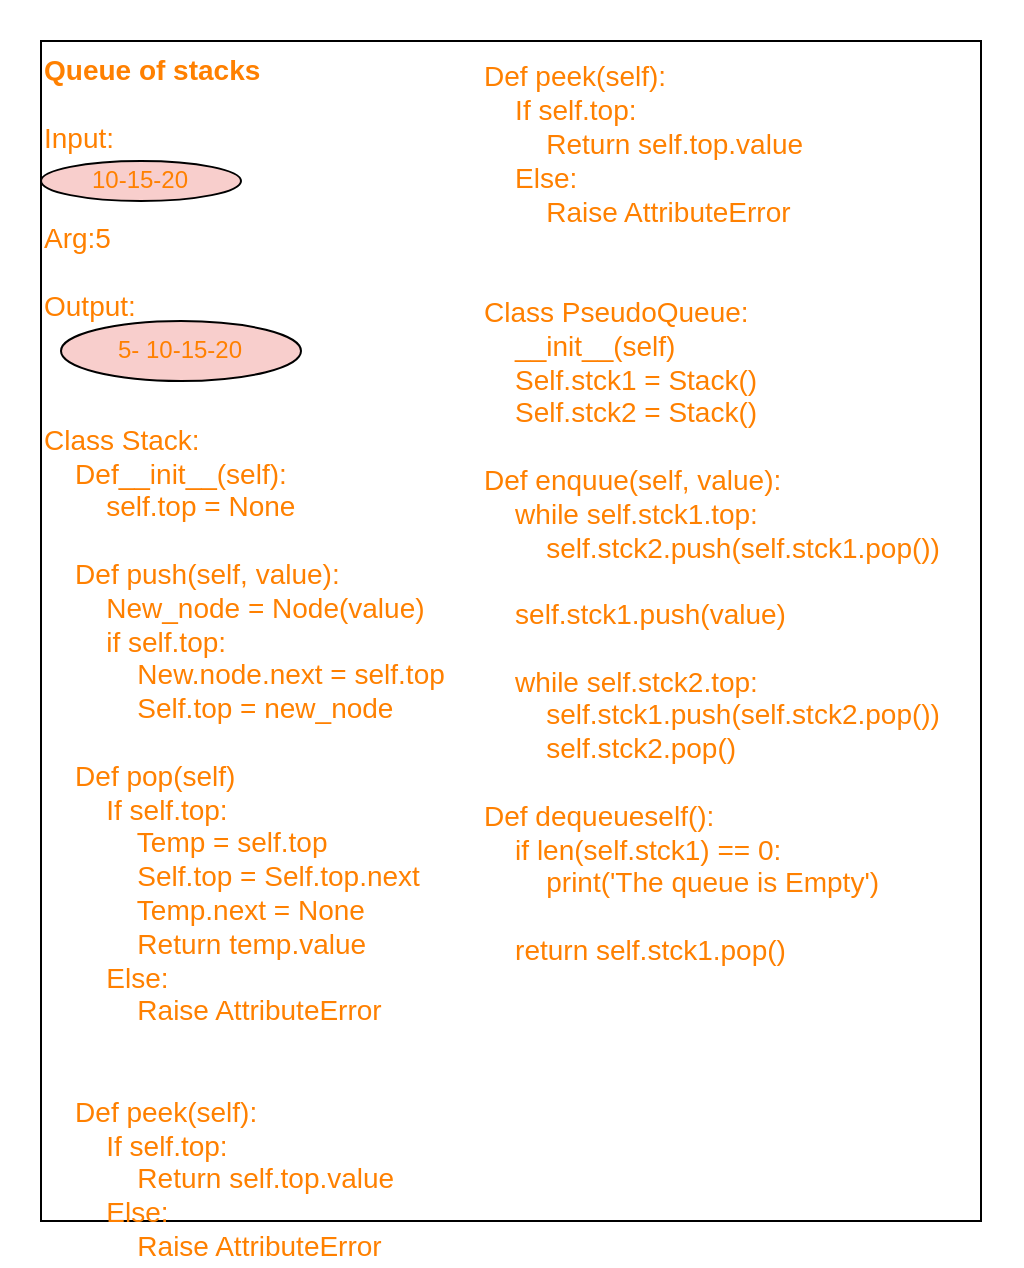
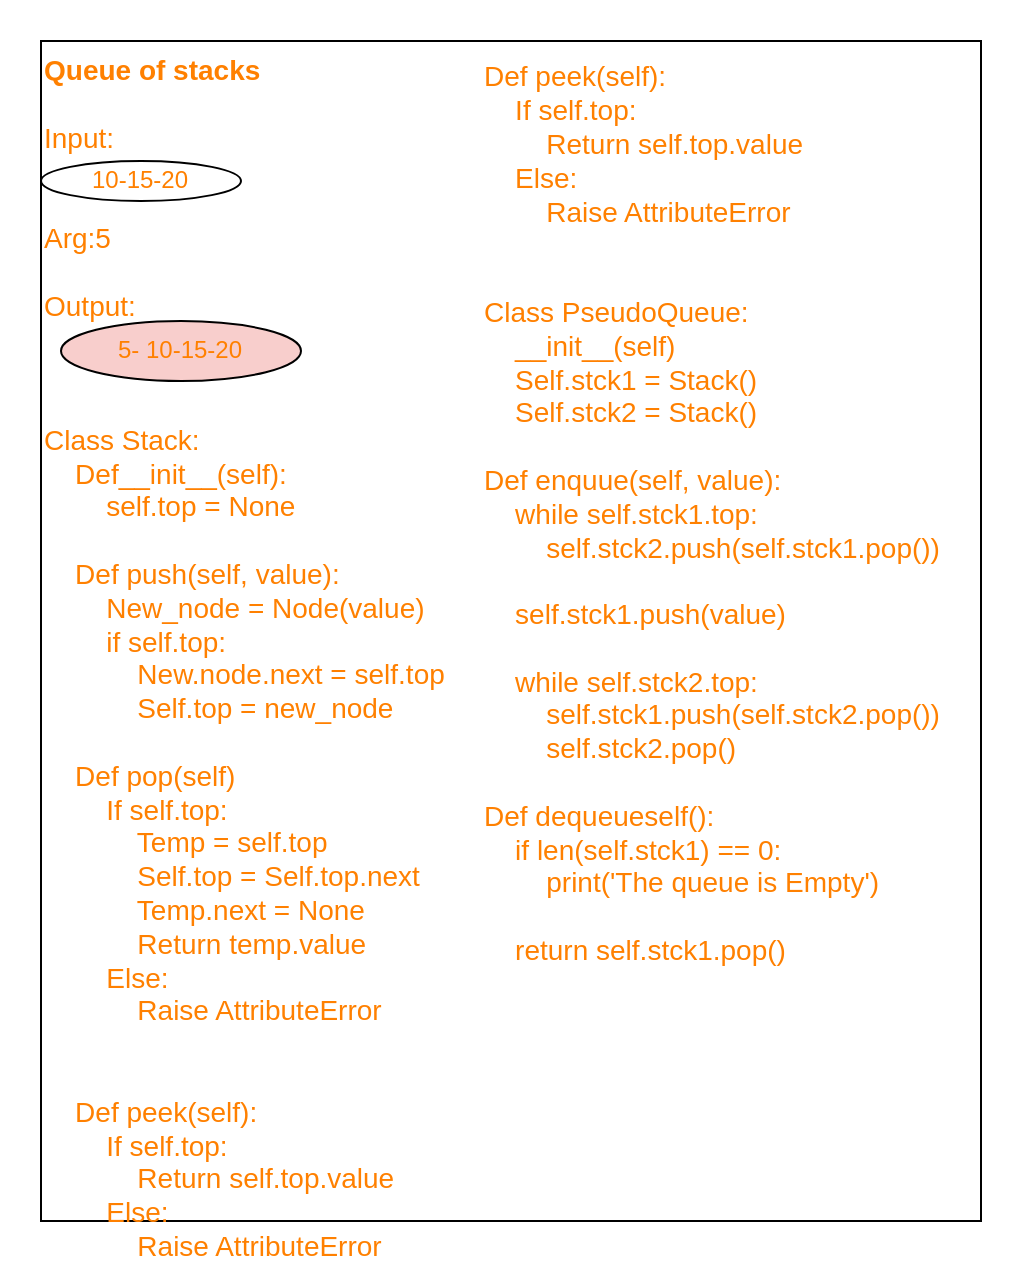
- <mxCell id="3" value="&lt;font color=&quot;#ff8000&quot;&gt;10-15-20&lt;/font&gt;" style="ellipse;whiteSpace=wrap;html=1;fillColor=#f8cecc;" vertex="1" parent="1"><mxGeometry x="20" y="80" width="100" height="20" as="geometry" /></mxCell>
+ <mxCell id="3" value="&lt;font color=&quot;#ff8000&quot;&gt;10-15-20&lt;/font&gt;" style="ellipse;whiteSpace=wrap;html=1;" vertex="1" parent="1"><mxGeometry x="20" y="80" width="100" height="20" as="geometry" /></mxCell>
